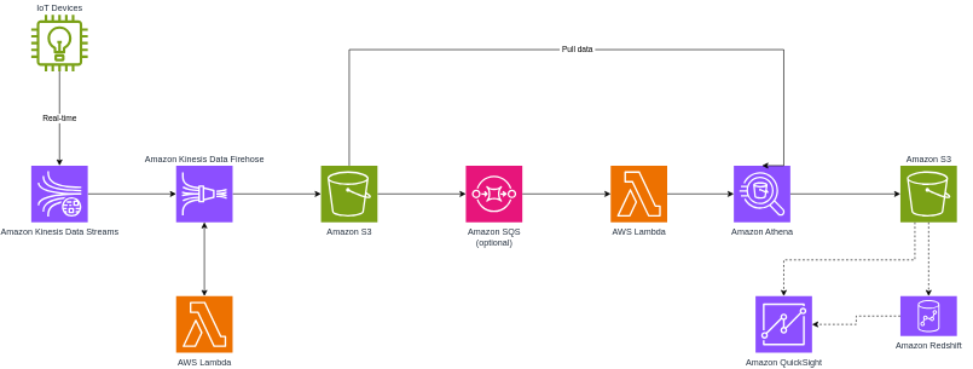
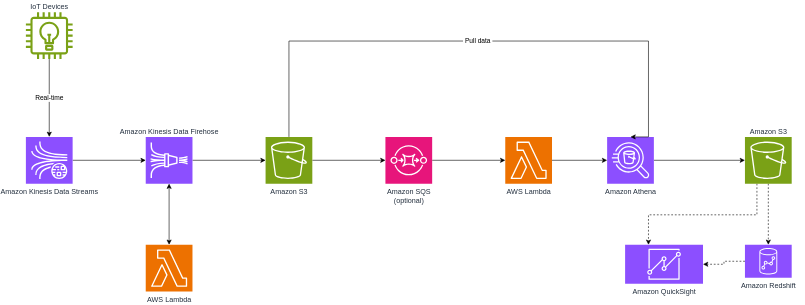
- <mxCell id="12" value="Amazon QuickSight" style="sketch=0;points=[[0,0,0],[0.25,0,0],[0.5,0,0],[0.75,0,0],[1,0,0],[0,1,0],[0.25,1,0],[0.5,1,0],[0.75,1,0],[1,1,0],[0,0.25,0],[0,0.5,0],[0,0.75,0],[1,0.25,0],[1,0.5,0],[1,0.75,0]];outlineConnect=0;fontColor=#232F3E;fillColor=#8C4FFF;strokeColor=#ffffff;dashed=0;verticalLabelPosition=bottom;verticalAlign=top;align=center;html=1;fontSize=12;fontStyle=0;aspect=fixed;shape=mxgraph.aws4.resourceIcon;resIcon=mxgraph.aws4.quicksight;" vertex="1" parent="1"><mxGeometry x="1020" y="408" width="78" height="78" as="geometry" /></mxCell>
+ <mxCell id="12" value="Amazon QuickSight" style="sketch=0;points=[[0,0,0],[0.25,0,0],[0.5,0,0],[0.75,0,0],[1,0,0],[0,1,0],[0.25,1,0],[0.5,1,0],[0.75,1,0],[1,1,0],[0,0.25,0],[0,0.5,0],[0,0.75,0],[1,0.25,0],[1,0.5,0],[1,0.75,0]];outlineConnect=0;fontColor=#232F3E;fillColor=#8C4FFF;strokeColor=#ffffff;dashed=0;verticalLabelPosition=bottom;verticalAlign=top;align=center;html=1;fontSize=12;fontStyle=0;aspect=fixed;shape=mxgraph.aws4.resourceIcon;resIcon=mxgraph.aws4.quicksight;" vertex="1" parent="1"><mxGeometry x="1020" y="408" width="130" height="65" as="geometry" /></mxCell>
